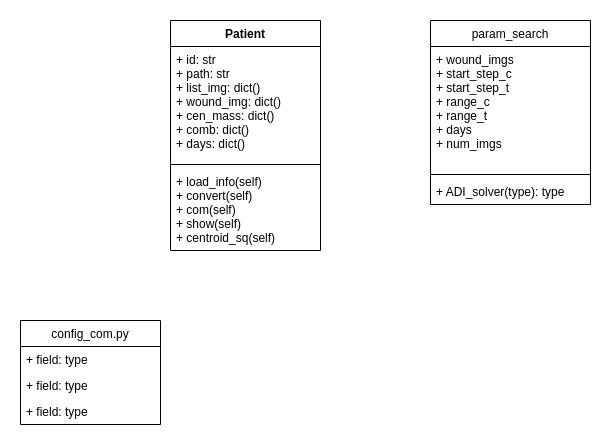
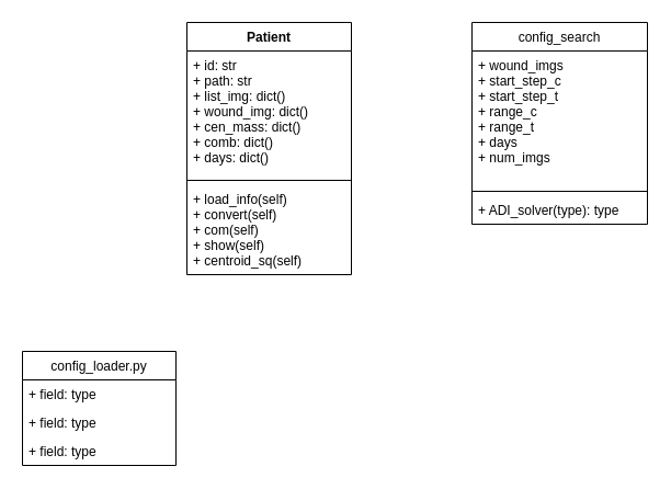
- <mxCell id="6" value="param_search" style="swimlane;fontStyle=0;align=center;verticalAlign=top;childLayout=stackLayout;horizontal=1;startSize=26;horizontalStack=0;resizeParent=1;resizeParentMax=0;resizeLast=0;collapsible=1;marginBottom=0;" vertex="1" parent="1"><mxGeometry x="430" y="20" width="160" height="184" as="geometry" /></mxCell>
+ <mxCell id="6" value="config_search" style="swimlane;fontStyle=0;align=center;verticalAlign=top;childLayout=stackLayout;horizontal=1;startSize=26;horizontalStack=0;resizeParent=1;resizeParentMax=0;resizeLast=0;collapsible=1;marginBottom=0;" vertex="1" parent="1"><mxGeometry x="430" y="20" width="160" height="184" as="geometry" /></mxCell>
- <mxCell id="10" value="config_com.py" style="swimlane;fontStyle=0;childLayout=stackLayout;horizontal=1;startSize=26;fillColor=none;horizontalStack=0;resizeParent=1;resizeParentMax=0;resizeLast=0;collapsible=1;marginBottom=0;" vertex="1" parent="1"><mxGeometry x="20" y="320" width="140" height="104" as="geometry" /></mxCell>
+ <mxCell id="10" value="config_loader.py" style="swimlane;fontStyle=0;childLayout=stackLayout;horizontal=1;startSize=26;fillColor=none;horizontalStack=0;resizeParent=1;resizeParentMax=0;resizeLast=0;collapsible=1;marginBottom=0;" vertex="1" parent="1"><mxGeometry x="20" y="320" width="140" height="104" as="geometry" /></mxCell>
